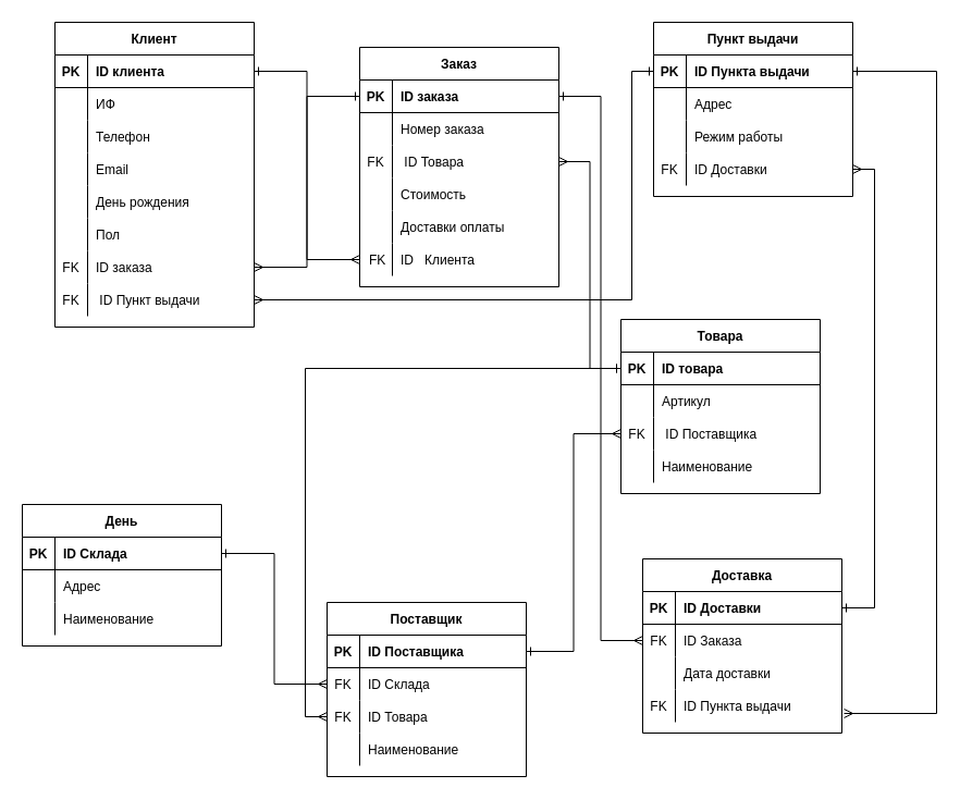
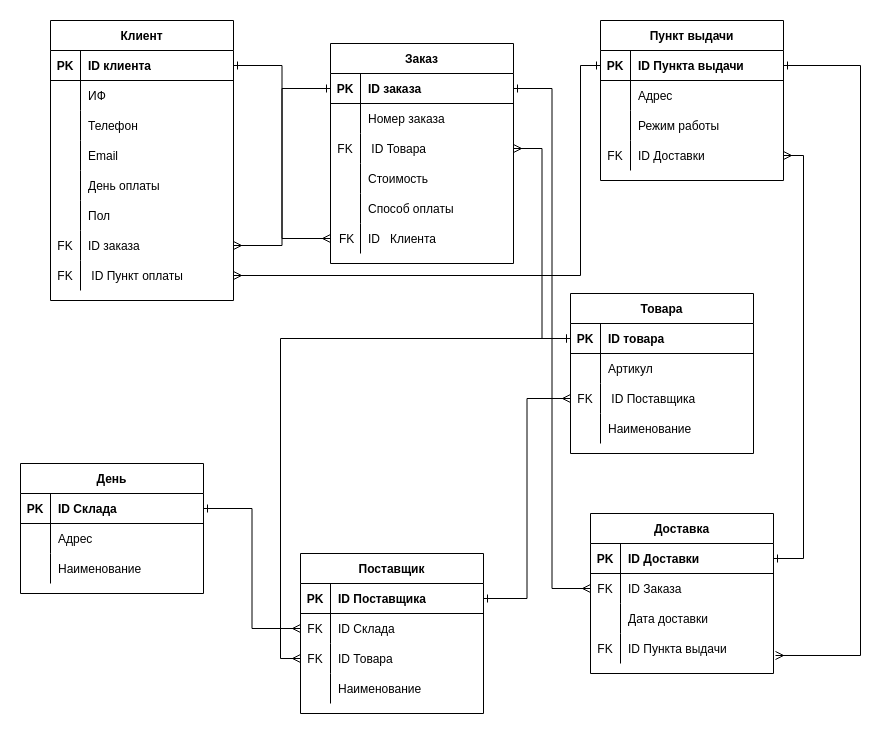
- <mxCell id="17" value="День рождения" style="shape=partialRectangle;connectable=0;fillColor=none;top=0;left=0;bottom=0;right=0;align=left;spacingLeft=6;overflow=hidden;" parent="15" vertex="1"><mxGeometry x="30" width="153" height="30" as="geometry"><mxRectangle width="153" height="30" as="alternateBounds" /></mxGeometry></mxCell>
+ <mxCell id="17" value="День оплаты" style="shape=partialRectangle;connectable=0;fillColor=none;top=0;left=0;bottom=0;right=0;align=left;spacingLeft=6;overflow=hidden;" parent="15" vertex="1"><mxGeometry x="30" width="153" height="30" as="geometry"><mxRectangle width="153" height="30" as="alternateBounds" /></mxGeometry></mxCell>
- <mxCell id="42" value="Доставки оплаты " style="shape=partialRectangle;connectable=0;fillColor=none;top=0;left=0;bottom=0;right=0;align=left;spacingLeft=6;overflow=hidden;" parent="40" vertex="1"><mxGeometry x="30" width="153" height="30" as="geometry"><mxRectangle width="153" height="30" as="alternateBounds" /></mxGeometry></mxCell>
+ <mxCell id="42" value="Способ оплаты " style="shape=partialRectangle;connectable=0;fillColor=none;top=0;left=0;bottom=0;right=0;align=left;spacingLeft=6;overflow=hidden;" parent="40" vertex="1"><mxGeometry x="30" width="153" height="30" as="geometry"><mxRectangle width="153" height="30" as="alternateBounds" /></mxGeometry></mxCell>
- <mxCell id="26" value=" ID Пункт выдачи" style="shape=partialRectangle;connectable=0;fillColor=none;top=0;left=0;bottom=0;right=0;align=left;spacingLeft=6;overflow=hidden;" parent="24" vertex="1"><mxGeometry x="30" width="153" height="30" as="geometry"><mxRectangle width="153" height="30" as="alternateBounds" /></mxGeometry></mxCell>
+ <mxCell id="26" value=" ID Пункт оплаты" style="shape=partialRectangle;connectable=0;fillColor=none;top=0;left=0;bottom=0;right=0;align=left;spacingLeft=6;overflow=hidden;" parent="24" vertex="1"><mxGeometry x="30" width="153" height="30" as="geometry"><mxRectangle width="153" height="30" as="alternateBounds" /></mxGeometry></mxCell>
